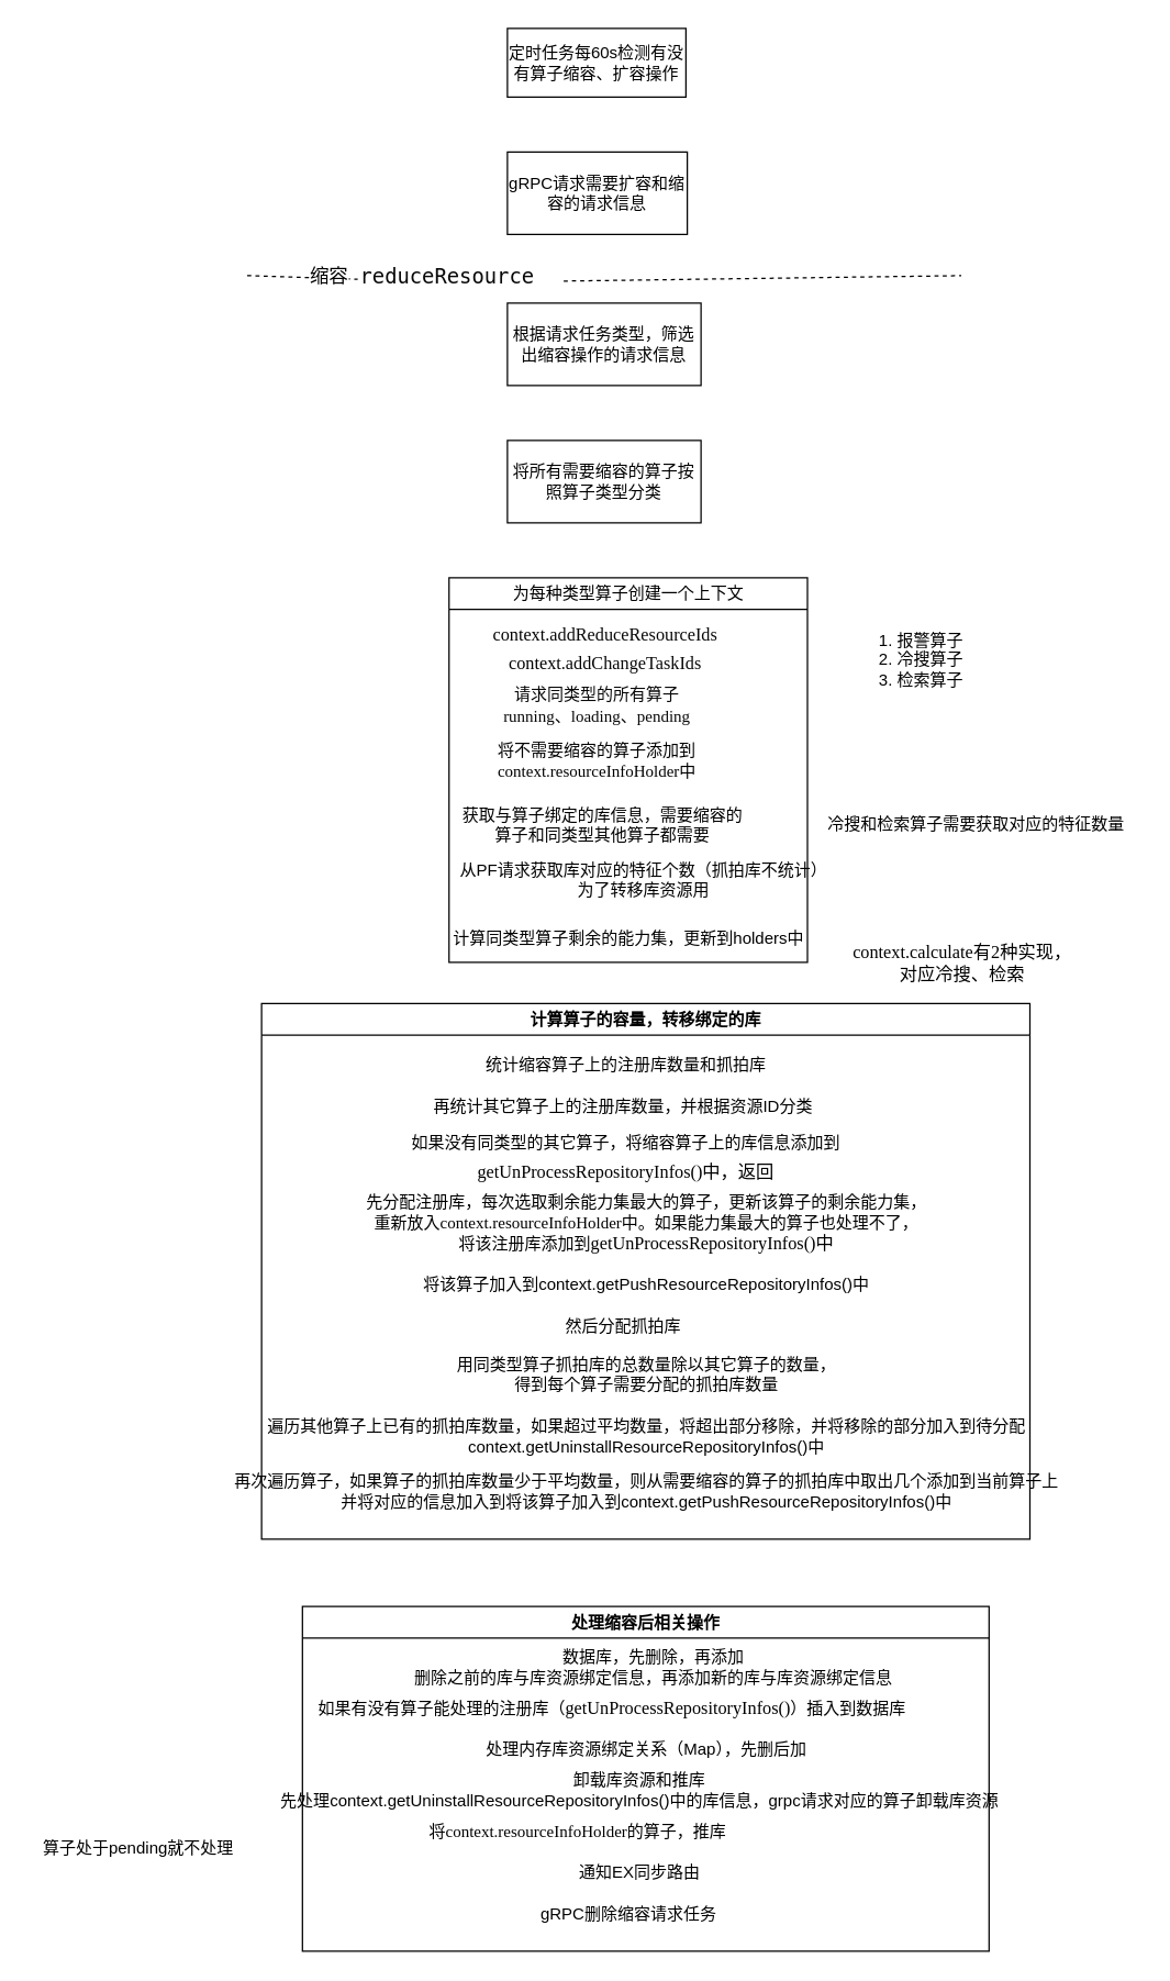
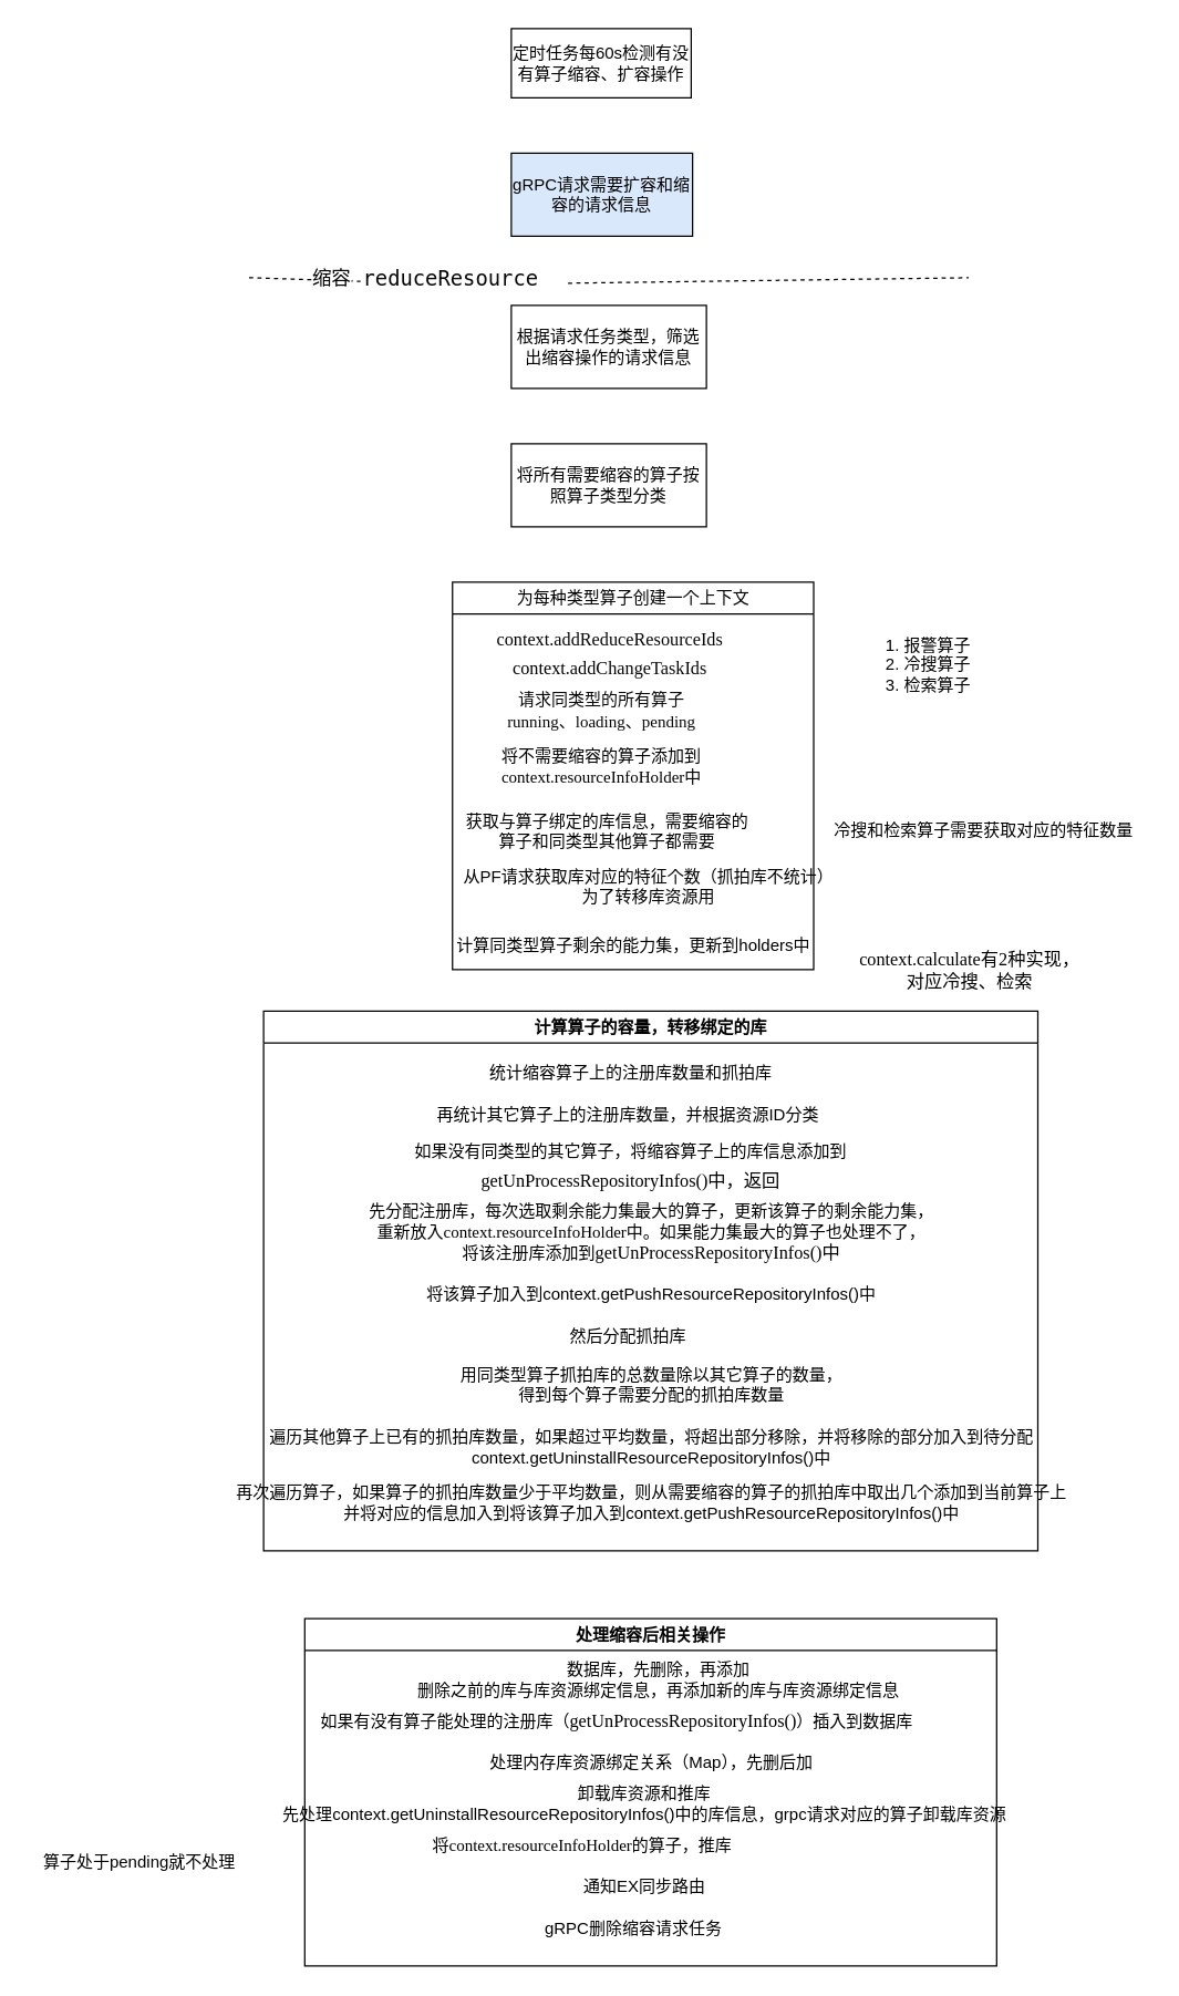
- <mxCell id="3" value="gRPC请求需要扩容和缩容的请求信息" style="rounded=0;whiteSpace=wrap;html=1;" vertex="1" parent="1"><mxGeometry x="369" y="110" width="131" height="60" as="geometry" /></mxCell>
+ <mxCell id="3" value="gRPC请求需要扩容和缩容的请求信息" style="rounded=0;whiteSpace=wrap;html=1;fillColor=#dae8fc;" vertex="1" parent="1"><mxGeometry x="369" y="110" width="131" height="60" as="geometry" /></mxCell>
